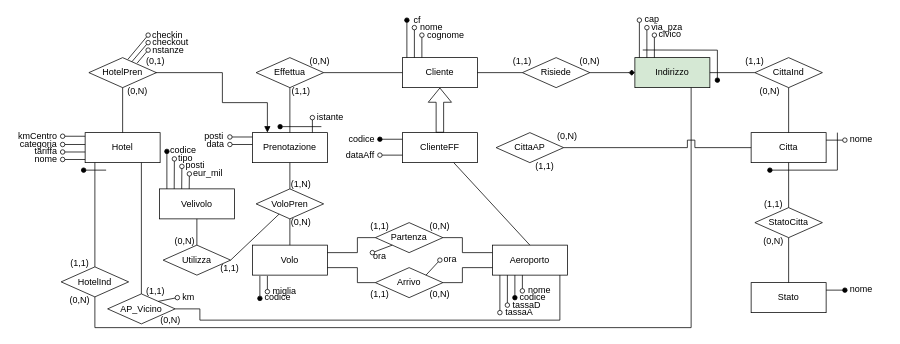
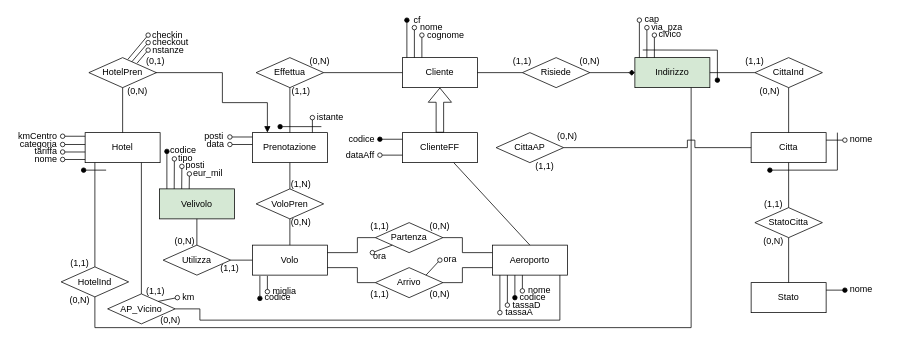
- <mxCell id="86" value="Velivolo" style="whiteSpace=wrap;html=1;align=center;" parent="1" vertex="1"><mxGeometry x="212" y="251" width="100" height="40" as="geometry" /></mxCell>
+ <mxCell id="86" value="Velivolo" style="whiteSpace=wrap;html=1;align=center;fillColor=#d5e8d4;" parent="1" vertex="1"><mxGeometry x="212" y="251" width="100" height="40" as="geometry" /></mxCell>
- <mxCell id="89" value="" style="endArrow=none;html=1;rounded=0;exitX=1;exitY=0.5;exitDx=0;exitDy=0;" parent="1" source="87" target="81" edge="1"><mxGeometry width="50" height="50" relative="1" as="geometry"><mxPoint x="272" y="336" as="sourcePoint" /><mxPoint x="272" y="301" as="targetPoint" /></mxGeometry></mxCell>
+ <mxCell id="89" value="" style="endArrow=none;html=1;rounded=0;entryX=0;entryY=0.5;entryDx=0;entryDy=0;exitX=1;exitY=0.5;exitDx=0;exitDy=0;" parent="1" source="87" target="80" edge="1"><mxGeometry width="50" height="50" relative="1" as="geometry"><mxPoint x="272" y="336" as="sourcePoint" /><mxPoint x="272" y="301" as="targetPoint" /></mxGeometry></mxCell>
